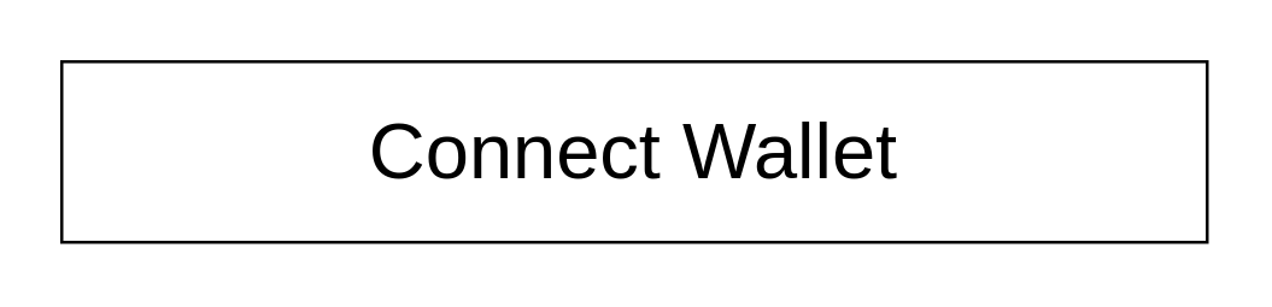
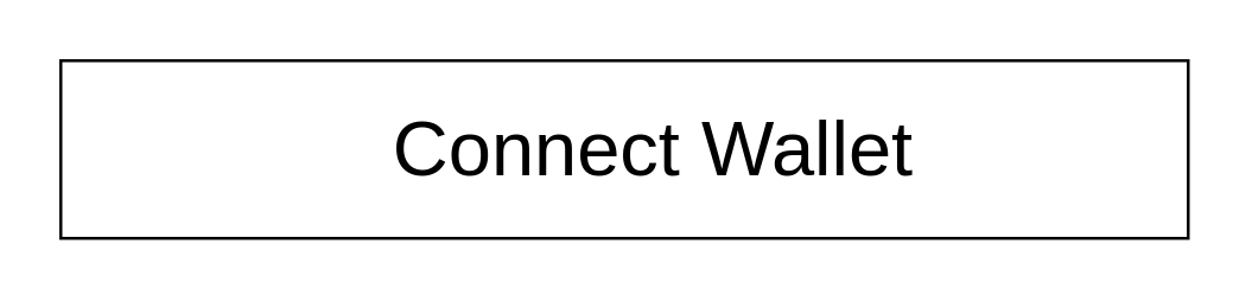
- <mxCell id="3" value="&lt;font style=&quot;font-size: 26px;&quot;&gt;Connect Wallet&lt;/font&gt;" style="text;html=1;align=center;verticalAlign=middle;whiteSpace=wrap;rounded=0;" vertex="1" parent="1"><mxGeometry x="45" y="35" width="330" height="30" as="geometry" /></mxCell>
+ <mxCell id="3" value="&lt;font style=&quot;font-size: 26px;&quot;&gt;Connect Wallet&lt;/font&gt;" style="text;html=1;align=center;verticalAlign=middle;whiteSpace=wrap;rounded=0;" vertex="1" parent="1"><mxGeometry x="55" y="35" width="330" height="30" as="geometry" /></mxCell>
